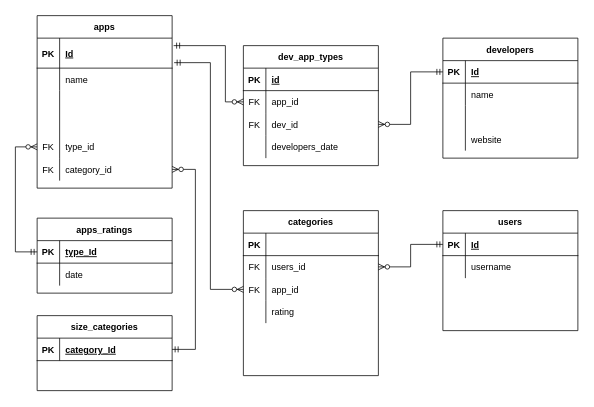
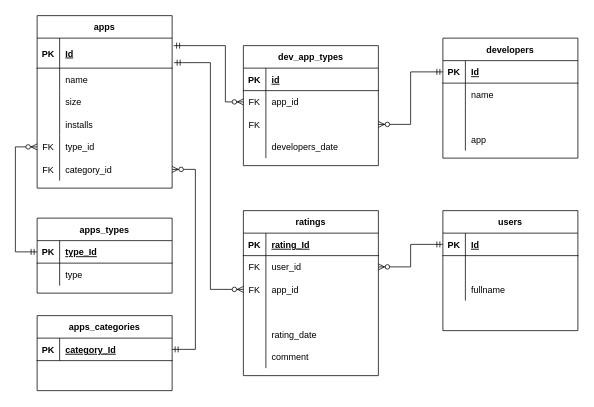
+ <mxCell id="23" value="size" style="shape=partialRectangle;connectable=0;fillColor=none;top=0;left=0;bottom=0;right=0;align=left;spacingLeft=6;overflow=hidden;" parent="21" vertex="1"><mxGeometry x="30" width="150" height="30" as="geometry" /></mxCell>
+ <mxCell id="26" value="installs" style="shape=partialRectangle;connectable=0;fillColor=none;top=0;left=0;bottom=0;right=0;align=left;spacingLeft=6;overflow=hidden;" parent="24" vertex="1"><mxGeometry x="30" width="150" height="30" as="geometry" /></mxCell>
- <mxCell id="42" value="dev_id" style="shape=partialRectangle;connectable=0;fillColor=none;top=0;left=0;bottom=0;right=0;align=left;spacingLeft=6;overflow=hidden;" parent="40" vertex="1"><mxGeometry x="30" width="150" height="30" as="geometry" /></mxCell>
- <mxCell id="13" value="website" style="shape=partialRectangle;connectable=0;fillColor=none;top=0;left=0;bottom=0;right=0;align=left;spacingLeft=6;overflow=hidden;" parent="11" vertex="1"><mxGeometry x="30" width="150" height="30" as="geometry" /></mxCell>
+ <mxCell id="13" value="app" style="shape=partialRectangle;connectable=0;fillColor=none;top=0;left=0;bottom=0;right=0;align=left;spacingLeft=6;overflow=hidden;" parent="11" vertex="1"><mxGeometry x="30" width="150" height="30" as="geometry" /></mxCell>
- <mxCell id="48" value="categories" style="shape=table;startSize=30;container=1;collapsible=1;childLayout=tableLayout;fixedRows=1;rowLines=0;fontStyle=1;align=center;resizeLast=1;" parent="1" vertex="1"><mxGeometry x="324" y="280" width="180" height="220" as="geometry" /></mxCell>
+ <mxCell id="48" value="ratings" style="shape=table;startSize=30;container=1;collapsible=1;childLayout=tableLayout;fixedRows=1;rowLines=0;fontStyle=1;align=center;resizeLast=1;" parent="1" vertex="1"><mxGeometry x="324" y="280" width="180" height="220" as="geometry" /></mxCell>
- <mxCell id="68" value="apps_ratings" style="shape=table;startSize=30;container=1;collapsible=1;childLayout=tableLayout;fixedRows=1;rowLines=0;fontStyle=1;align=center;resizeLast=1;" parent="1" vertex="1"><mxGeometry x="49" width="180" height="100" as="geometry" y="290" /></mxCell>
+ <mxCell id="68" value="apps_types" style="shape=table;startSize=30;container=1;collapsible=1;childLayout=tableLayout;fixedRows=1;rowLines=0;fontStyle=1;align=center;resizeLast=1;" parent="1" vertex="1"><mxGeometry x="49" width="180" height="100" as="geometry" y="290" /></mxCell>
+ <mxCell id="51" value="rating_Id" style="shape=partialRectangle;connectable=0;fillColor=none;top=0;left=0;bottom=0;right=0;align=left;spacingLeft=6;fontStyle=5;overflow=hidden;" parent="49" vertex="1"><mxGeometry x="30" width="150" height="30" as="geometry" /></mxCell>
- <mxCell id="54" value="users_id" style="shape=partialRectangle;connectable=0;fillColor=none;top=0;left=0;bottom=0;right=0;align=left;spacingLeft=6;overflow=hidden;" parent="52" vertex="1"><mxGeometry x="30" width="150" height="30" as="geometry" /></mxCell>
+ <mxCell id="54" value="user_id" style="shape=partialRectangle;connectable=0;fillColor=none;top=0;left=0;bottom=0;right=0;align=left;spacingLeft=6;overflow=hidden;" parent="52" vertex="1"><mxGeometry x="30" width="150" height="30" as="geometry" /></mxCell>
- <mxCell id="81" value="username" style="shape=partialRectangle;connectable=0;fillColor=none;top=0;left=0;bottom=0;right=0;align=left;spacingLeft=6;overflow=hidden;" parent="79" vertex="1"><mxGeometry x="30" width="150" height="30" as="geometry" /></mxCell>
- <mxCell id="74" value="date" style="shape=partialRectangle;connectable=0;fillColor=none;top=0;left=0;bottom=0;right=0;align=left;spacingLeft=6;overflow=hidden;" parent="72" vertex="1"><mxGeometry x="30" width="150" height="30" as="geometry" /></mxCell>
+ <mxCell id="74" value="type" style="shape=partialRectangle;connectable=0;fillColor=none;top=0;left=0;bottom=0;right=0;align=left;spacingLeft=6;overflow=hidden;" parent="72" vertex="1"><mxGeometry x="30" width="150" height="30" as="geometry" /></mxCell>
+ <mxCell id="84" value="fullname" style="shape=partialRectangle;connectable=0;fillColor=none;top=0;left=0;bottom=0;right=0;align=left;spacingLeft=6;overflow=hidden;" parent="82" vertex="1"><mxGeometry x="30" width="150" height="30" as="geometry" /></mxCell>
- <mxCell id="60" value="rating" style="shape=partialRectangle;connectable=0;fillColor=none;top=0;left=0;bottom=0;right=0;align=left;spacingLeft=6;overflow=hidden;" parent="58" vertex="1"><mxGeometry x="30" width="150" height="30" as="geometry" /></mxCell>
- <mxCell id="89" value="size_categories" style="shape=table;startSize=30;container=1;collapsible=1;childLayout=tableLayout;fixedRows=1;rowLines=0;fontStyle=1;align=center;resizeLast=1;" vertex="1" parent="1"><mxGeometry x="49" y="420" width="180" height="100" as="geometry" /></mxCell>
+ <mxCell id="89" value="apps_categories" style="shape=table;startSize=30;container=1;collapsible=1;childLayout=tableLayout;fixedRows=1;rowLines=0;fontStyle=1;align=center;resizeLast=1;" vertex="1" parent="1"><mxGeometry x="49" y="420" width="180" height="100" as="geometry" /></mxCell>
+ <mxCell id="63" value="rating_date" style="shape=partialRectangle;connectable=0;fillColor=none;top=0;left=0;bottom=0;right=0;align=left;spacingLeft=6;overflow=hidden;" parent="61" vertex="1"><mxGeometry x="30" width="150" height="30" as="geometry" /></mxCell>
+ <mxCell id="66" value="comment" style="shape=partialRectangle;connectable=0;fillColor=none;top=0;left=0;bottom=0;right=0;align=left;spacingLeft=6;overflow=hidden;" parent="64" vertex="1"><mxGeometry x="30" width="150" height="30" as="geometry" /></mxCell>
